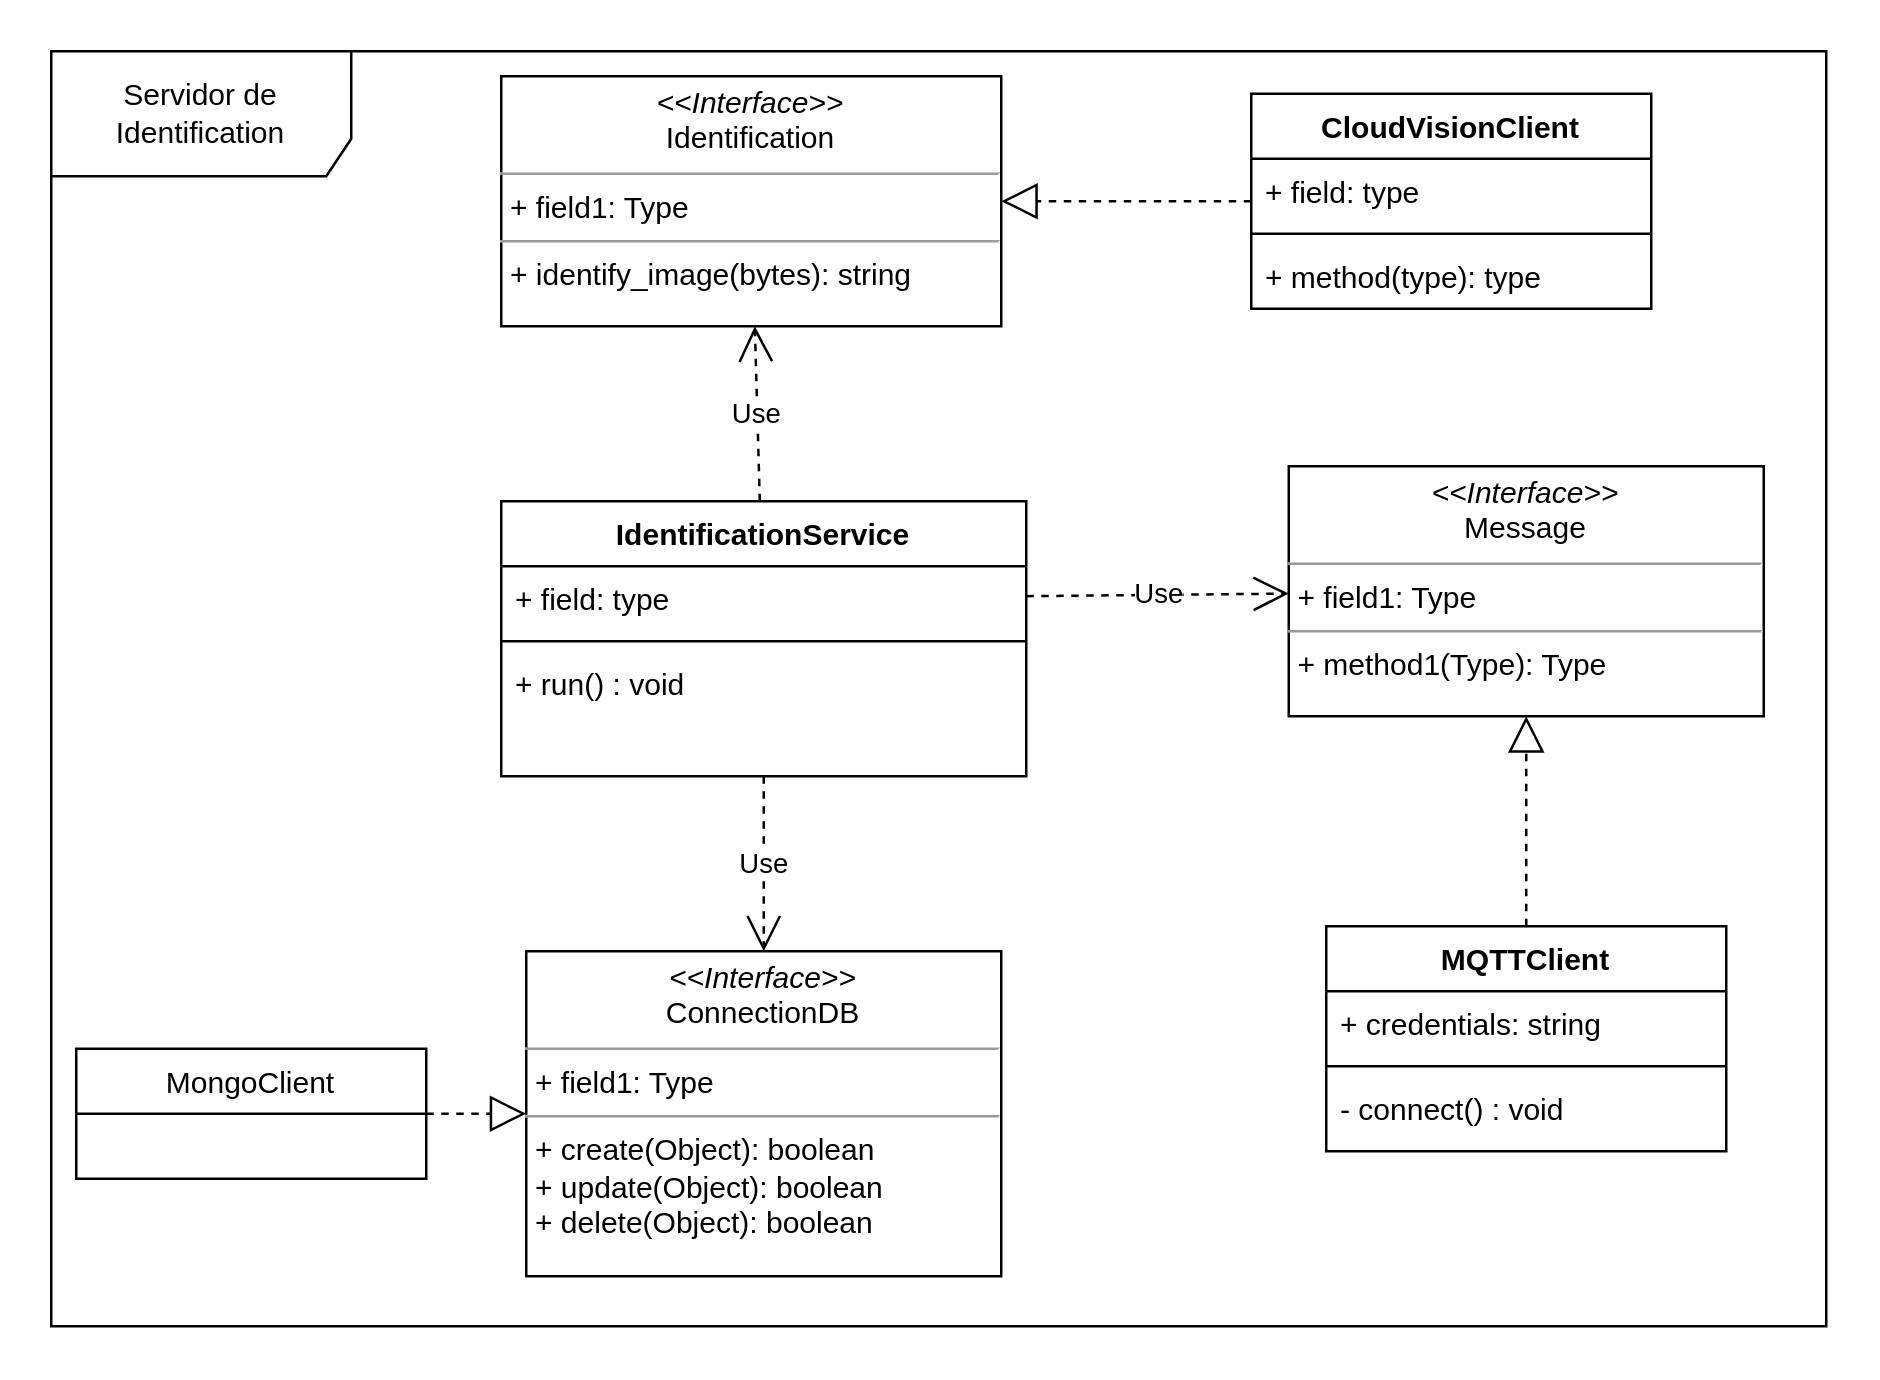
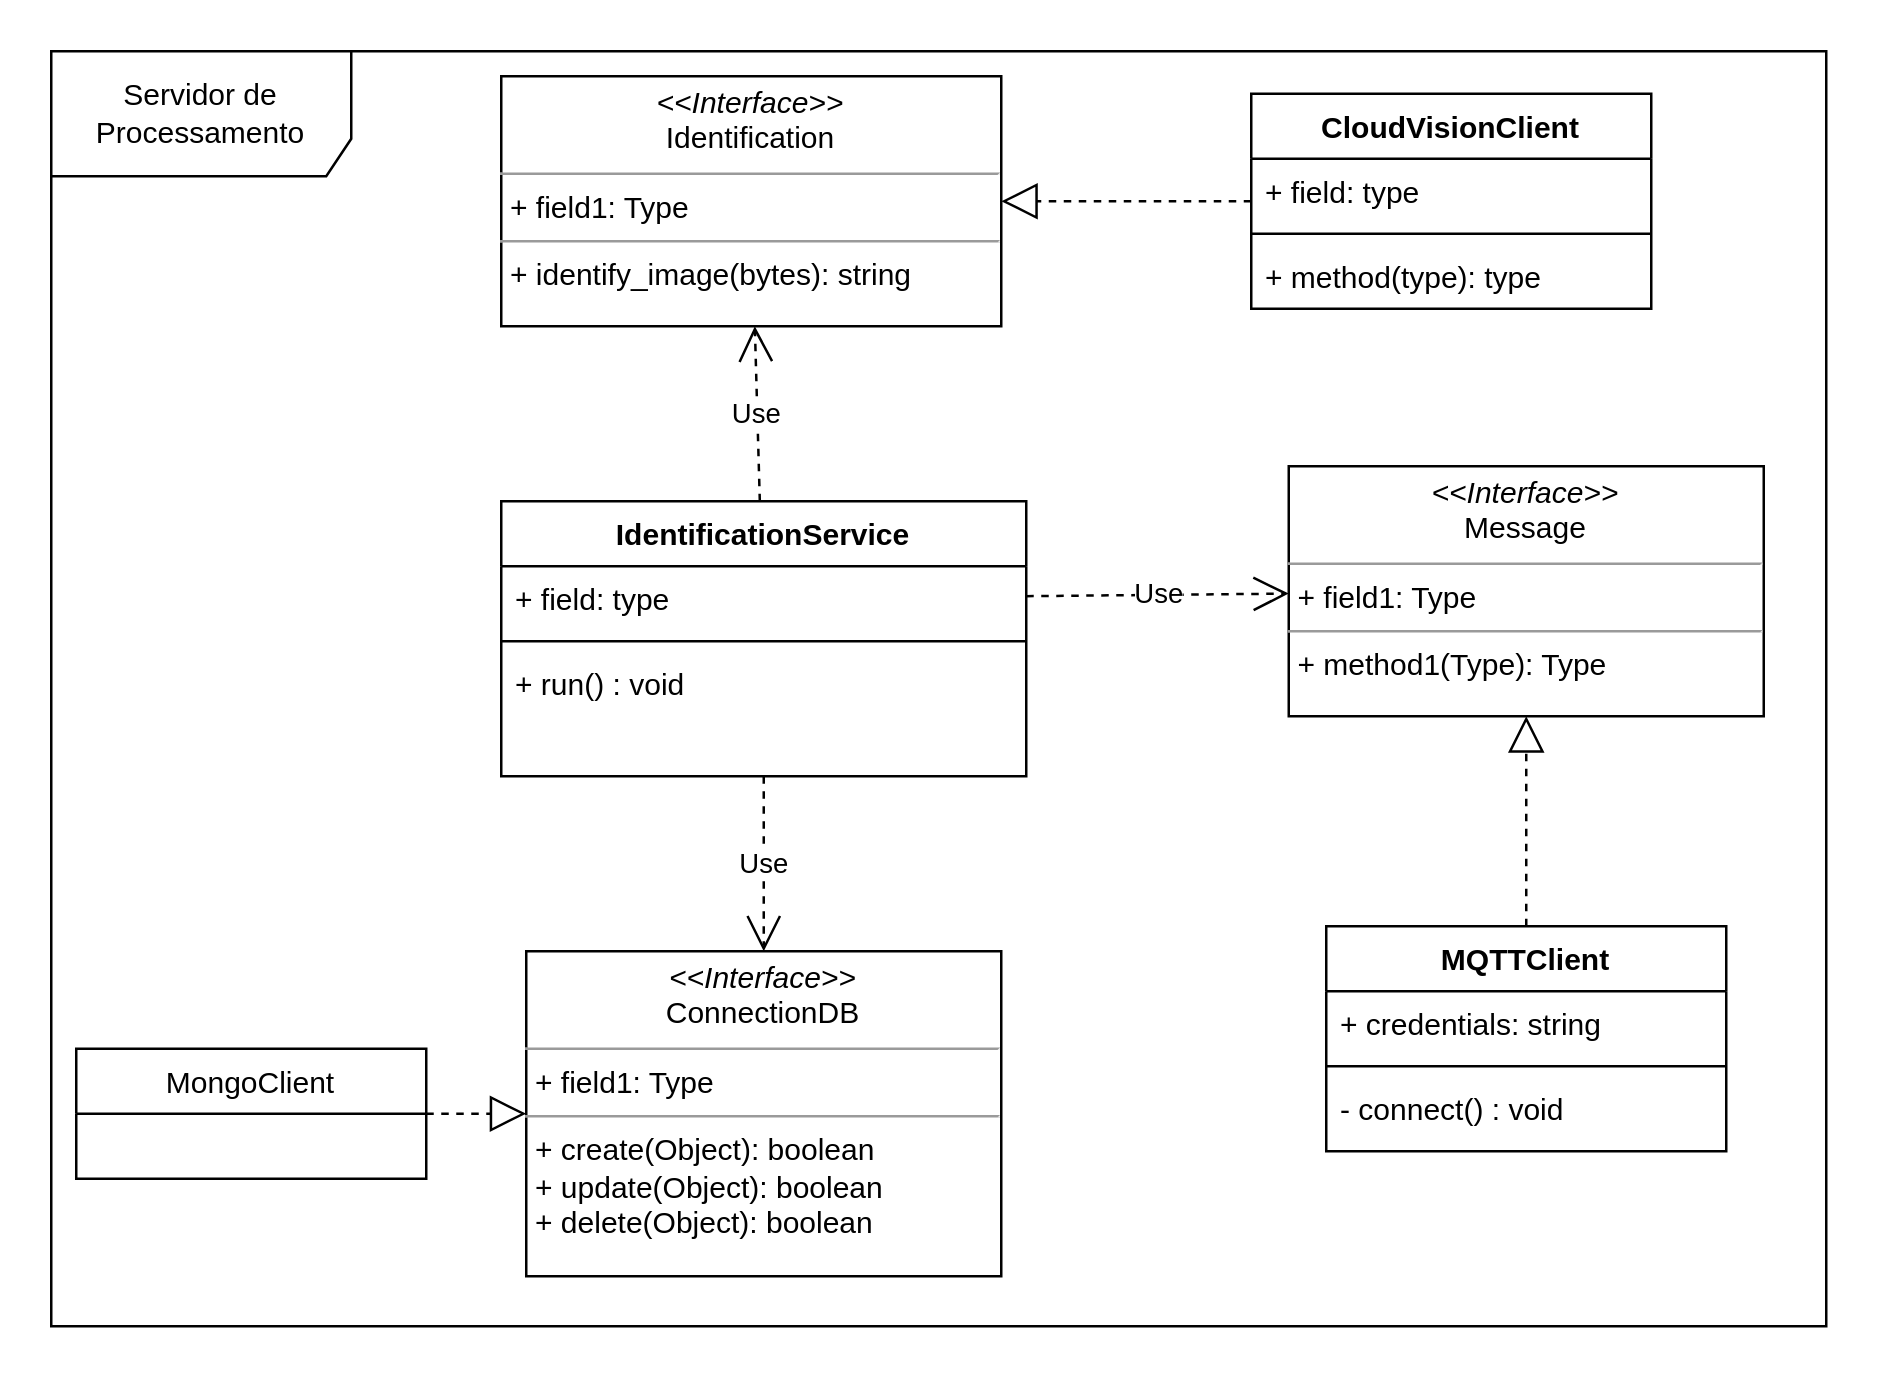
- <mxCell id="24" value="Servidor de Identification" style="shape=umlFrame;whiteSpace=wrap;html=1;width=120;height=50;" vertex="1" parent="1"><mxGeometry width="710" height="510" as="geometry" x="20" y="20" /></mxCell>
+ <mxCell id="24" value="Servidor de Processamento" style="shape=umlFrame;whiteSpace=wrap;html=1;width=120;height=50;" vertex="1" parent="1"><mxGeometry width="710" height="510" as="geometry" x="20" y="20" /></mxCell>
